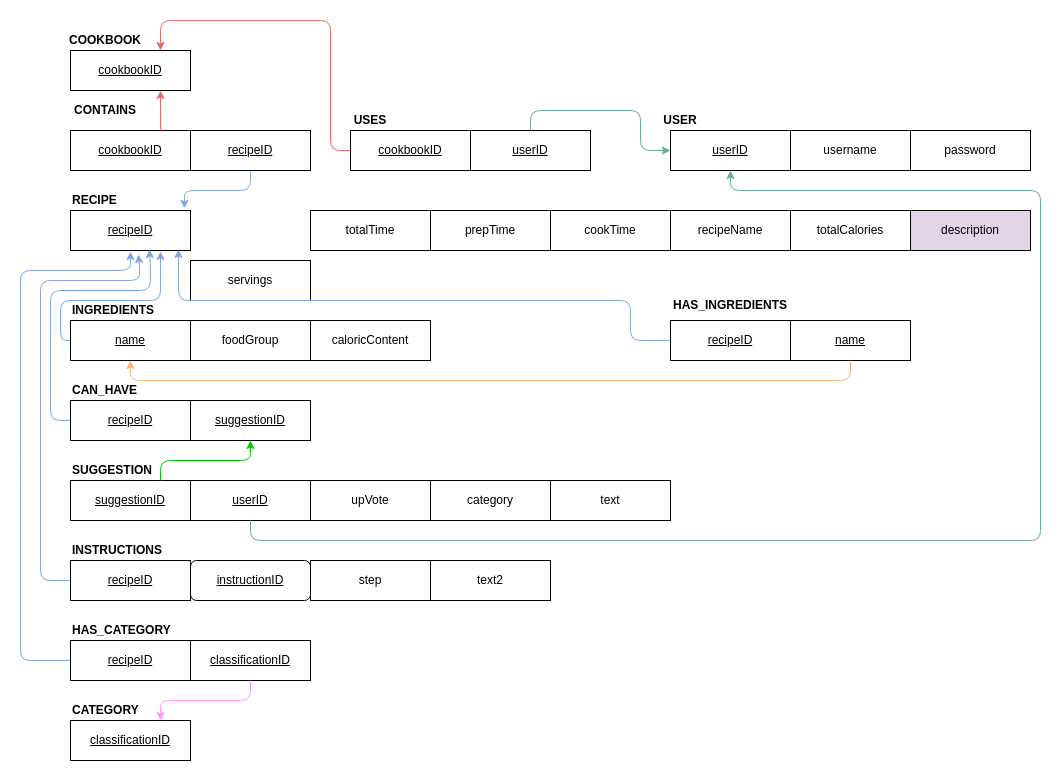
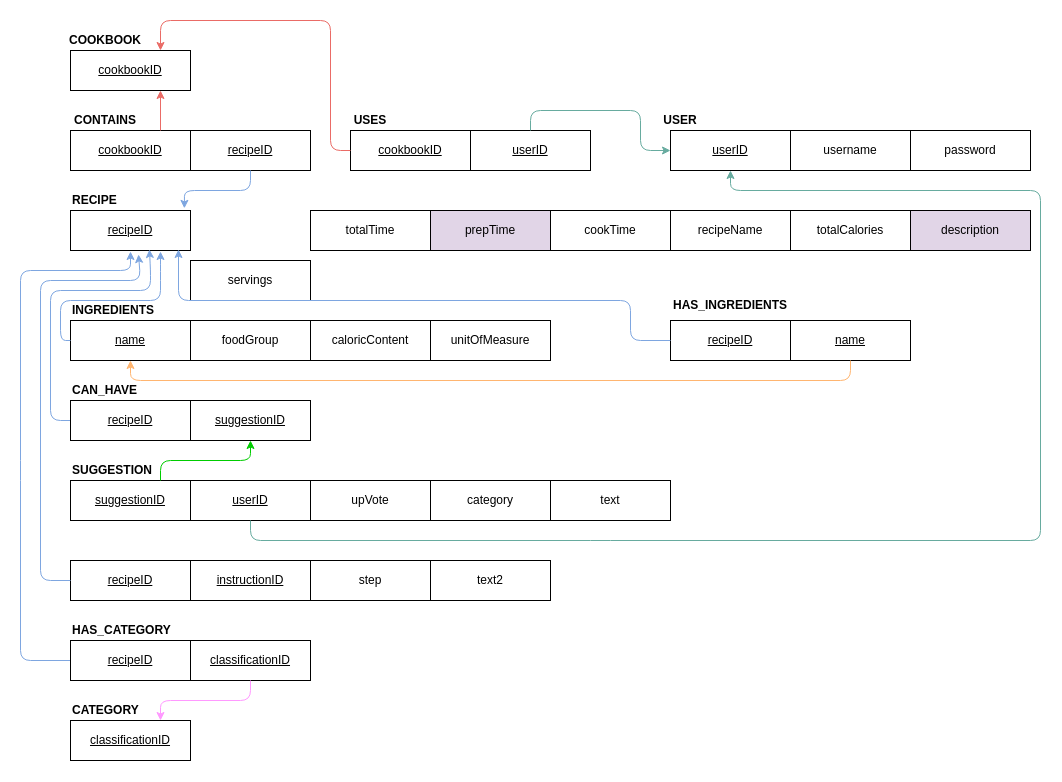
- <mxCell id="57" value="CONTAINS" style="text;html=1;strokeColor=none;fillColor=none;align=center;verticalAlign=middle;whiteSpace=wrap;rounded=0;fontStyle=1" vertex="1" parent="1"><mxGeometry x="70" y="100" width="70" height="20" as="geometry" /></mxCell>
+ <mxCell id="57" value="CONTAINS" style="text;html=1;strokeColor=none;fillColor=none;align=center;verticalAlign=middle;whiteSpace=wrap;rounded=0;fontStyle=1" vertex="1" parent="1"><mxGeometry y="110" width="70" height="20" as="geometry" x="70" /></mxCell>
- <mxCell id="15" value="prepTime" style="rounded=0;whiteSpace=wrap;html=1;" vertex="1" parent="1"><mxGeometry x="430" y="210" width="120" height="40" as="geometry" /></mxCell>
+ <mxCell id="15" value="prepTime" style="rounded=0;whiteSpace=wrap;html=1;fillColor=#e1d5e7;" vertex="1" parent="1"><mxGeometry x="430" y="210" width="120" height="40" as="geometry" /></mxCell>
+ <mxCell id="10" value="&lt;div&gt;unitOfMeasure&lt;/div&gt;" style="rounded=0;whiteSpace=wrap;html=1;" vertex="1" parent="1"><mxGeometry x="430" y="320" width="120" height="40" as="geometry" /></mxCell>
- <mxCell id="27" value="INSTRUCTIONS" style="text;html=1;strokeColor=none;fillColor=none;align=left;verticalAlign=middle;whiteSpace=wrap;rounded=0;fontStyle=1" vertex="1" parent="1"><mxGeometry y="540" width="90" height="20" as="geometry" x="70" /></mxCell>
- <mxCell id="28" value="instructionID" style="whiteSpace=wrap;html=1;fontStyle=4;rounded=1;" vertex="1" parent="1"><mxGeometry x="190" y="560" width="120" height="40" as="geometry" /></mxCell>
+ <mxCell id="28" value="instructionID" style="rounded=0;whiteSpace=wrap;html=1;fontStyle=4" vertex="1" parent="1"><mxGeometry x="190" y="560" width="120" height="40" as="geometry" /></mxCell>
